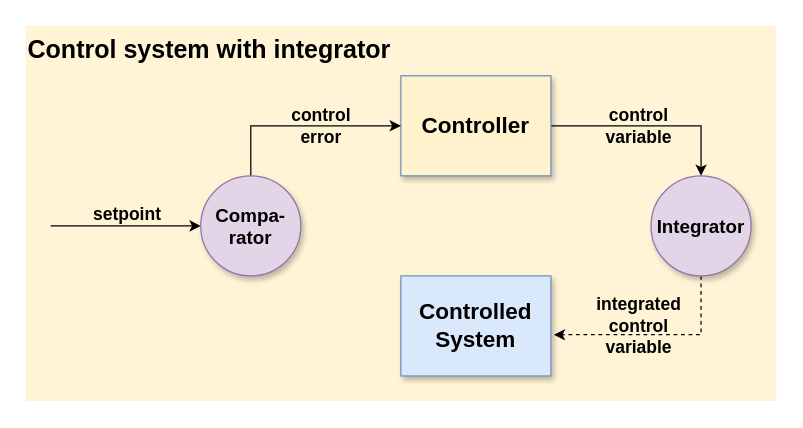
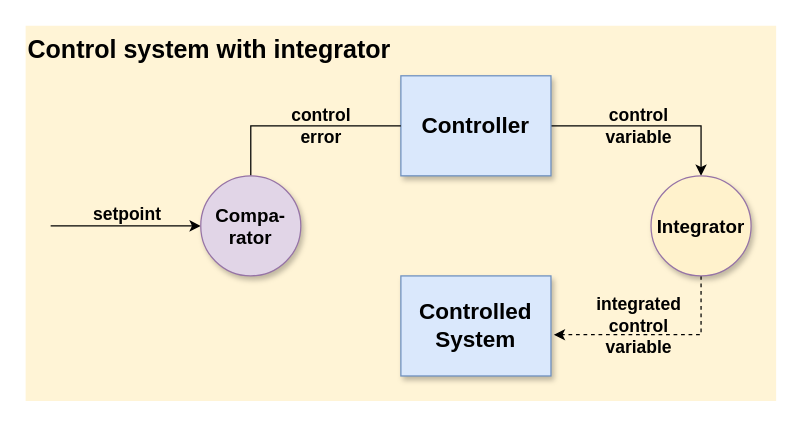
- <mxCell id="7" value="control&lt;br&gt;error" style="edgeStyle=orthogonalEdgeStyle;rounded=0;orthogonalLoop=1;jettySize=auto;html=1;entryX=0;entryY=0.5;entryDx=0;entryDy=0;fontSize=14;exitX=0.5;exitY=0;exitDx=0;exitDy=0;labelBackgroundColor=none;fontStyle=1" parent="1" source="10" target="4" edge="1"><mxGeometry x="0.2" relative="1" as="geometry"><mxPoint as="offset" /></mxGeometry></mxCell>
+ <mxCell id="7" value="control&lt;br&gt;error" style="edgeStyle=orthogonalEdgeStyle;rounded=0;orthogonalLoop=1;jettySize=auto;html=1;entryX=0;entryY=0.5;entryDx=0;entryDy=0;fontSize=14;exitX=0.5;exitY=0;exitDx=0;exitDy=0;labelBackgroundColor=none;fontStyle=1;endArrow=none;" parent="1" source="10" target="4" edge="1"><mxGeometry x="0.2" relative="1" as="geometry"><mxPoint as="offset" /></mxGeometry></mxCell>
- <mxCell id="4" value="Controller" style="rounded=0;whiteSpace=wrap;html=1;fillColor=#fff2cc;strokeColor=#6c8ebf;fontStyle=1;fontSize=18;shadow=1;" parent="1" vertex="1"><mxGeometry x="320" y="60" width="120" height="80" as="geometry" /></mxCell>
+ <mxCell id="4" value="Controller" style="rounded=0;whiteSpace=wrap;html=1;fillColor=#dae8fc;strokeColor=#6c8ebf;fontStyle=1;fontSize=18;shadow=1;" parent="1" vertex="1"><mxGeometry x="320" y="60" width="120" height="80" as="geometry" /></mxCell>
- <mxCell id="11" value="Integrator" style="ellipse;whiteSpace=wrap;html=1;aspect=fixed;fontStyle=1;fontSize=15;fillColor=#e1d5e7;strokeColor=#9673a6;verticalAlign=middle;align=center;shadow=1;" parent="1" vertex="1"><mxGeometry x="520" y="140" width="80" height="80" as="geometry" /></mxCell>
+ <mxCell id="11" value="Integrator" style="ellipse;whiteSpace=wrap;html=1;aspect=fixed;fontStyle=1;fontSize=15;fillColor=#fff2cc;strokeColor=#9673a6;verticalAlign=middle;align=center;shadow=1;" parent="1" vertex="1"><mxGeometry x="520" y="140" width="80" height="80" as="geometry" /></mxCell>
